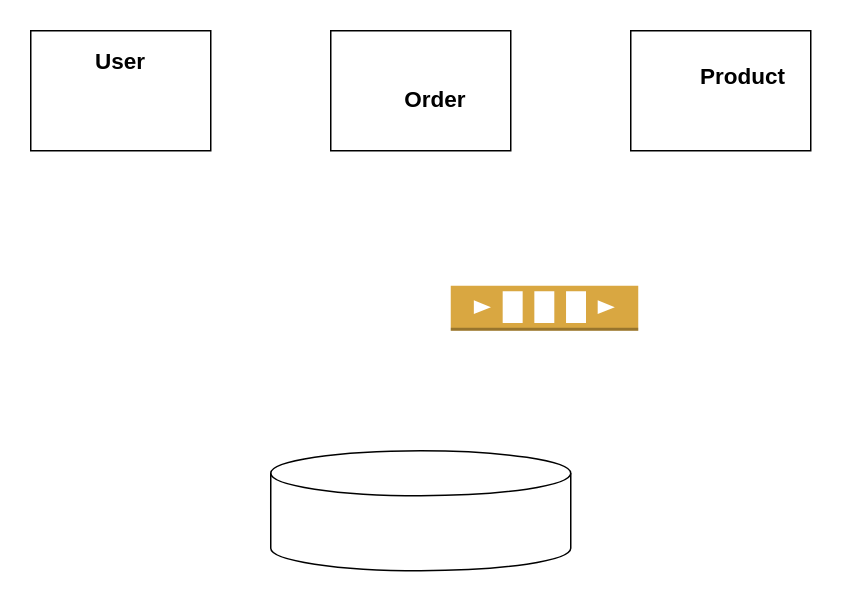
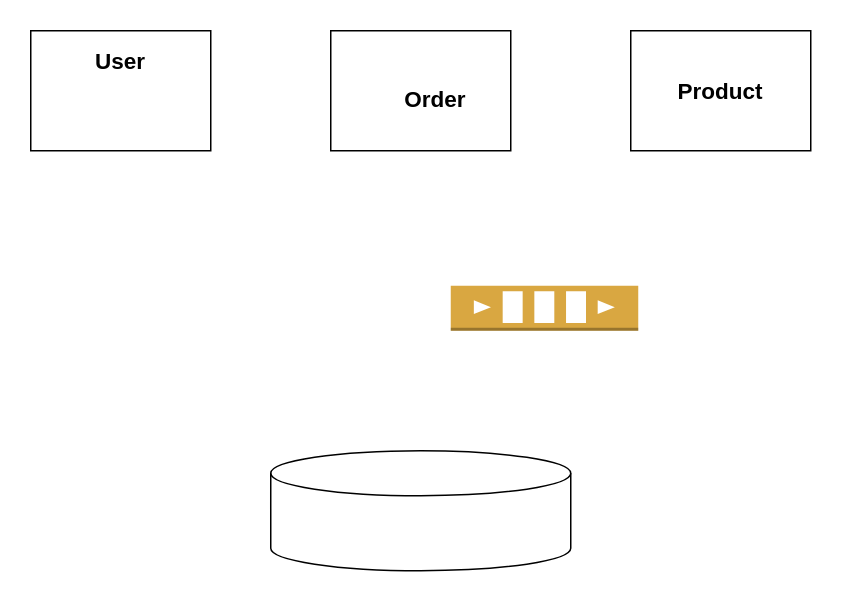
- <mxCell id="7" value="Product" style="text;html=1;strokeColor=none;fillColor=none;align=center;verticalAlign=middle;whiteSpace=wrap;rounded=0;fontSize=15;fontStyle=1" vertex="1" parent="1"><mxGeometry x="465" y="35" width="60" height="30" as="geometry" /></mxCell>
+ <mxCell id="7" value="Product" style="text;html=1;strokeColor=none;fillColor=none;align=center;verticalAlign=middle;whiteSpace=wrap;rounded=0;fontSize=15;fontStyle=1" vertex="1" parent="1"><mxGeometry x="450" y="45" width="60" height="30" as="geometry" /></mxCell>
